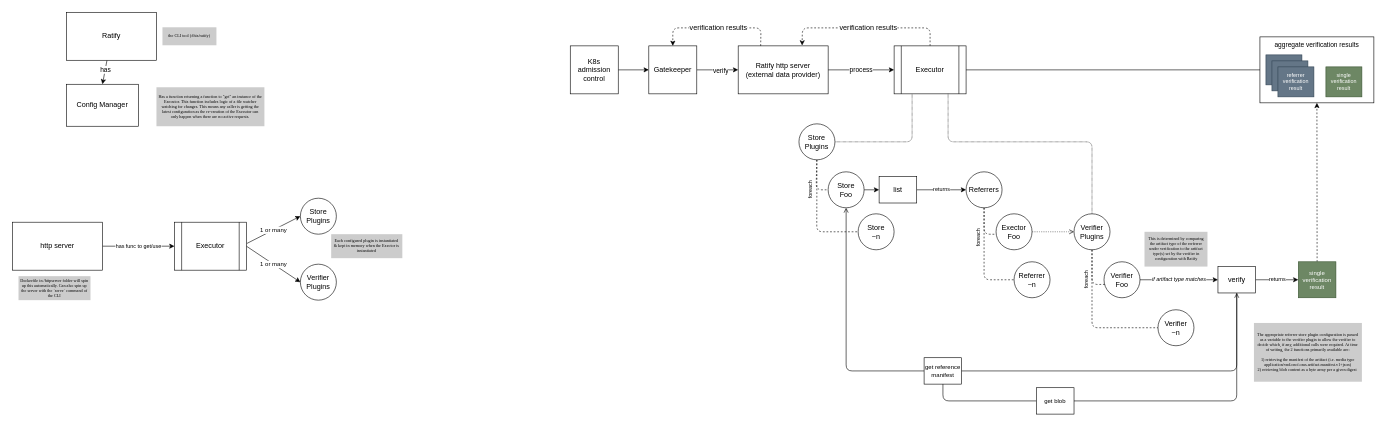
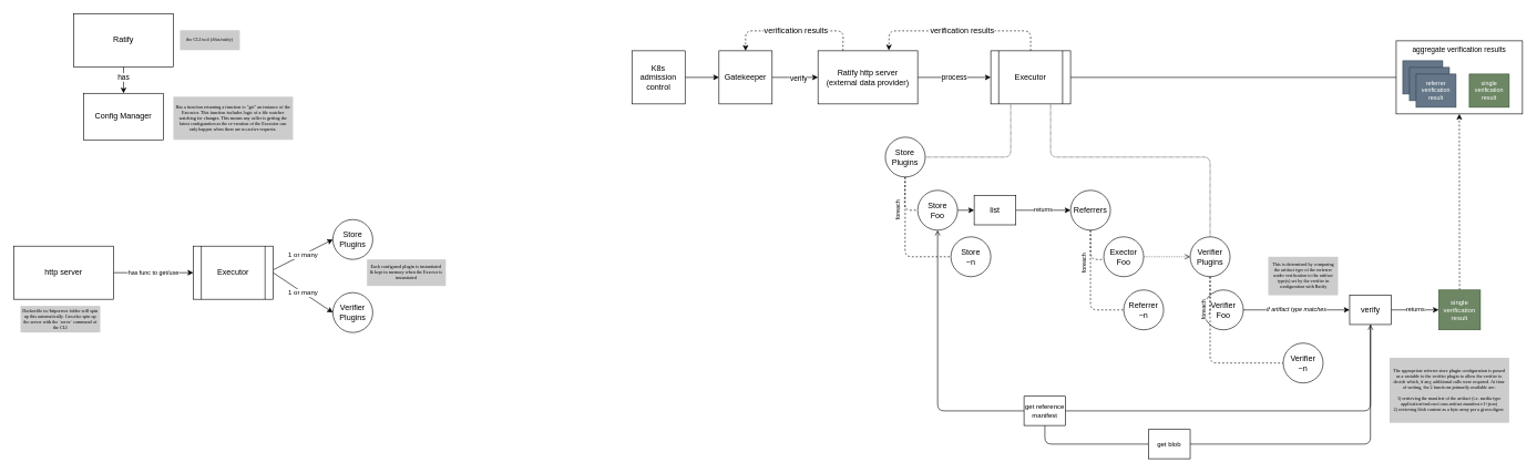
- <mxCell id="39" value="Config Manager" style="rounded=0;whiteSpace=wrap;html=1;" parent="1" vertex="1"><mxGeometry x="110" y="140" width="120" height="70" as="geometry" /></mxCell>
+ <mxCell id="39" value="Config Manager" style="rounded=0;whiteSpace=wrap;html=1;" parent="1" vertex="1"><mxGeometry x="125" y="140" width="120" height="70" as="geometry" /></mxCell>
- <mxCell id="18" value="Verifier&lt;br&gt;Foo" style="ellipse;whiteSpace=wrap;html=1;aspect=fixed;" parent="1" vertex="1"><mxGeometry x="1840" y="436" width="60" height="60" as="geometry" /></mxCell>
+ <mxCell id="18" value="Verifier&lt;br&gt;Foo" style="ellipse;whiteSpace=wrap;html=1;aspect=fixed;" parent="1" vertex="1"><mxGeometry x="1810" y="436" width="60" height="60" as="geometry" /></mxCell>
